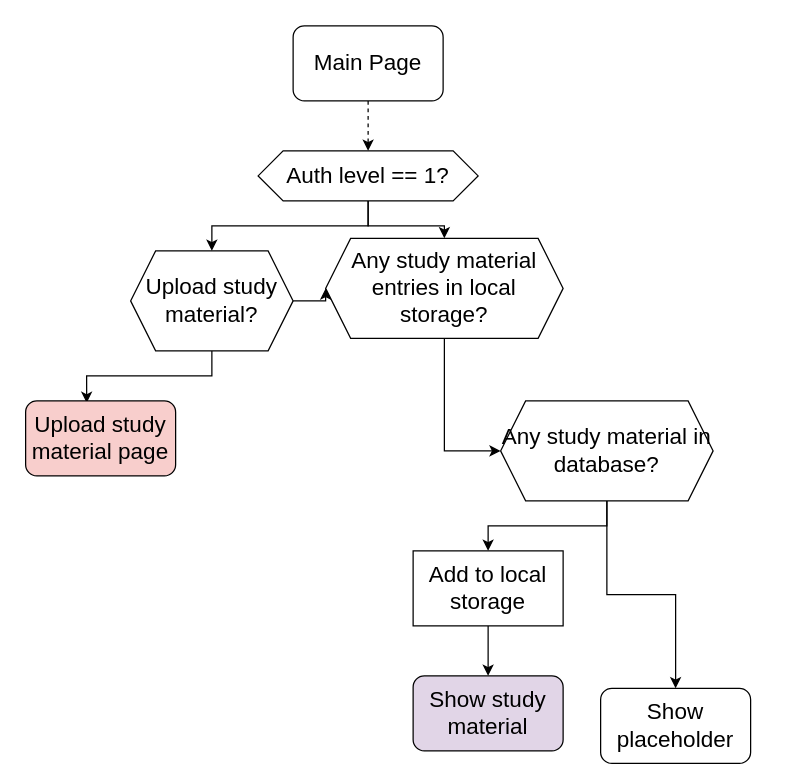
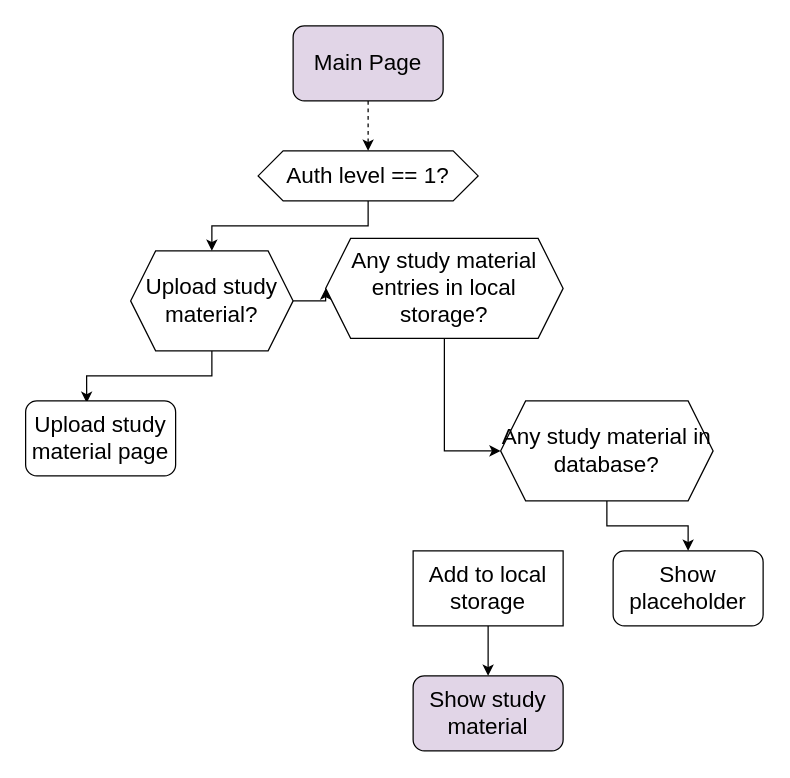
- <mxCell id="3" value="&lt;font style=&quot;font-size: 18px&quot;&gt;Main Page&lt;/font&gt;" style="rounded=1;whiteSpace=wrap;html=1;" vertex="1" parent="1"><mxGeometry x="234" y="20" width="120" height="60" as="geometry" /></mxCell>
+ <mxCell id="3" value="&lt;font style=&quot;font-size: 18px&quot;&gt;Main Page&lt;/font&gt;" style="rounded=1;whiteSpace=wrap;html=1;fillColor=#e1d5e7;" vertex="1" parent="1"><mxGeometry x="234" y="20" width="120" height="60" as="geometry" /></mxCell>
- <mxCell id="4" style="edgeStyle=orthogonalEdgeStyle;rounded=0;orthogonalLoop=1;jettySize=auto;html=1;exitX=0.5;exitY=1;exitDx=0;exitDy=0;fontSize=18;" edge="1" parent="1" source="6" target="8"><mxGeometry relative="1" as="geometry" /></mxCell>
- <mxCell id="19" value="Upload study material page" style="rounded=1;whiteSpace=wrap;html=1;fontSize=18;fillColor=#f8cecc;" vertex="1" parent="1"><mxGeometry x="20" y="320" width="120" height="60" as="geometry" /></mxCell>
+ <mxCell id="19" value="Upload study material page" style="rounded=1;whiteSpace=wrap;html=1;fontSize=18;" vertex="1" parent="1"><mxGeometry x="20" y="320" width="120" height="60" as="geometry" /></mxCell>
- <mxCell id="9" style="edgeStyle=orthogonalEdgeStyle;rounded=0;orthogonalLoop=1;jettySize=auto;html=1;fontSize=18;" edge="1" parent="1" source="11" target="13"><mxGeometry relative="1" as="geometry" /></mxCell>
- <mxCell id="15" value="Show placeholder" style="rounded=1;whiteSpace=wrap;html=1;fontSize=18;" vertex="1" parent="1"><mxGeometry x="480" y="550" width="120" height="60" as="geometry" /></mxCell>
+ <mxCell id="15" value="Show placeholder" style="rounded=1;whiteSpace=wrap;html=1;fontSize=18;" vertex="1" parent="1"><mxGeometry x="490" y="440" width="120" height="60" as="geometry" /></mxCell>
